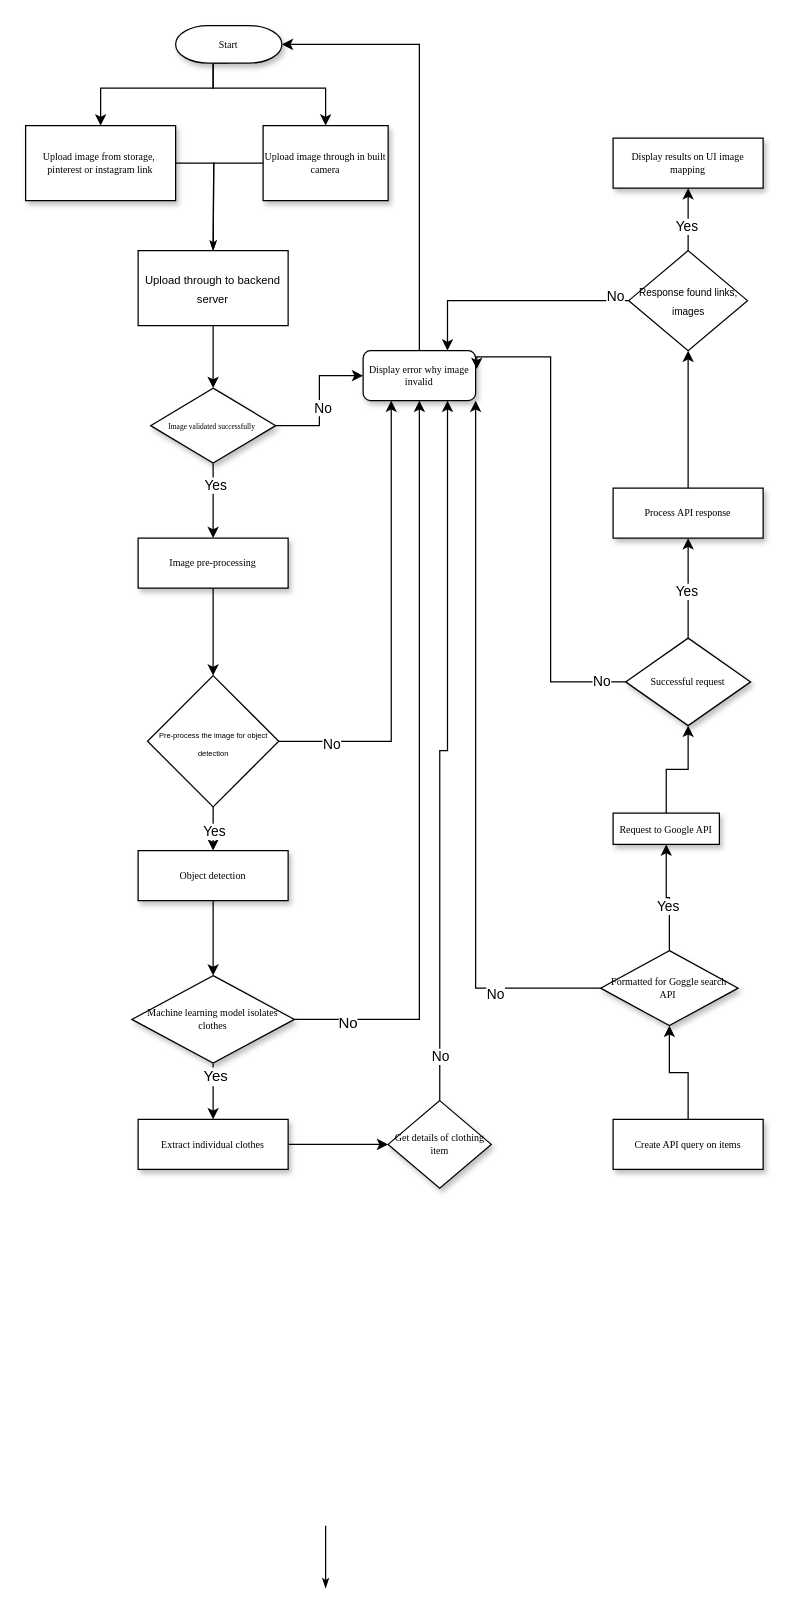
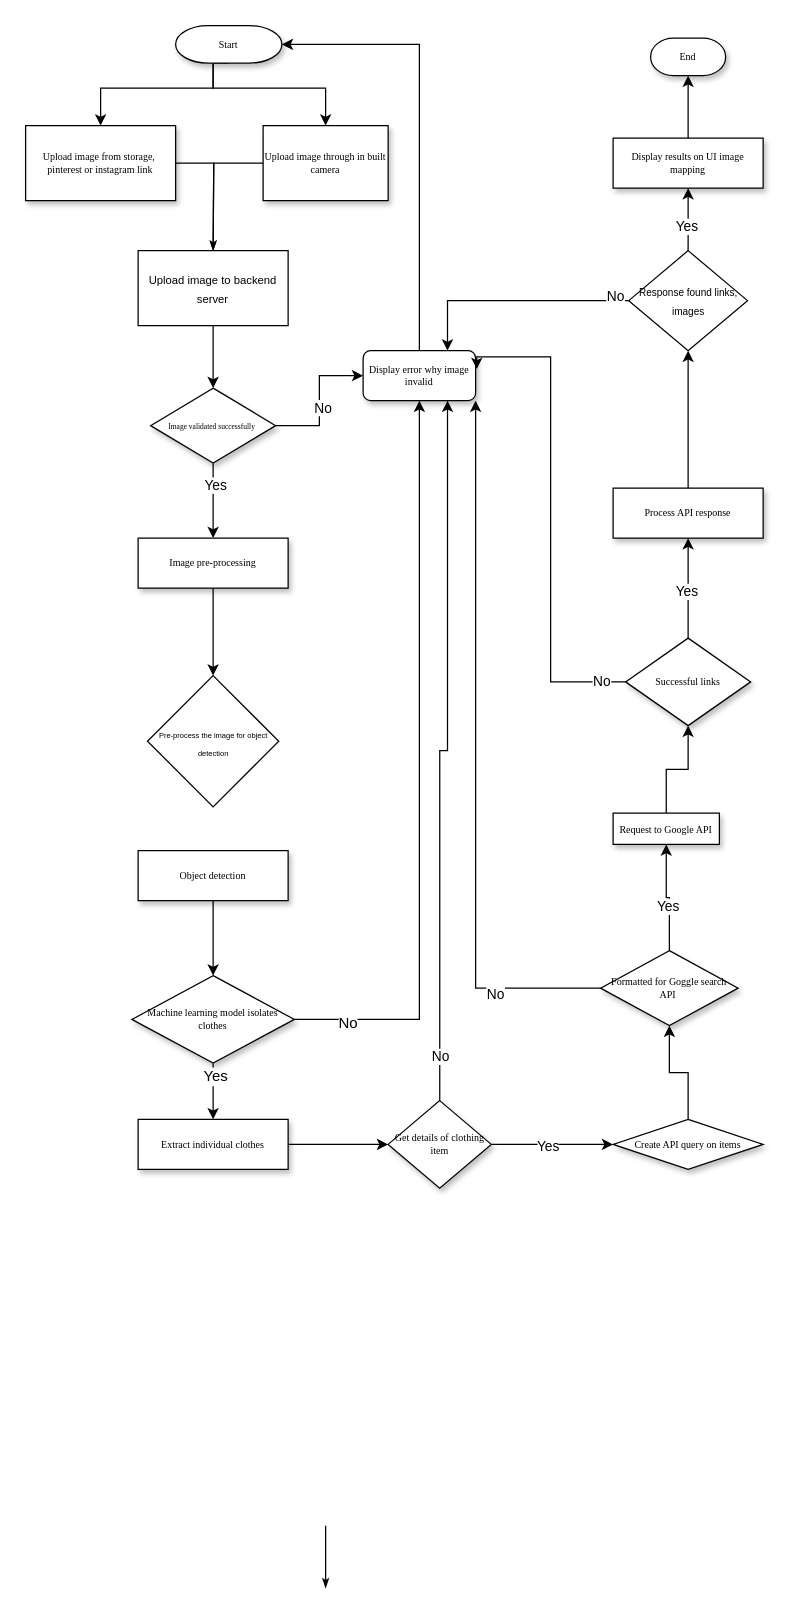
+ <mxCell id="61" value="End" style="strokeWidth=1;html=1;shape=mxgraph.flowchart.terminator;whiteSpace=wrap;rounded=0;shadow=1;labelBackgroundColor=none;fontFamily=Verdana;fontSize=8;align=center;" vertex="1" parent="1"><mxGeometry x="520" y="30" width="60" height="30" as="geometry" /></mxCell>
+ <mxCell id="62" style="edgeStyle=orthogonalEdgeStyle;rounded=0;orthogonalLoop=1;jettySize=auto;html=1;entryX=0.5;entryY=1;entryDx=0;entryDy=0;entryPerimeter=0;" edge="1" parent="1" source="12" target="61"><mxGeometry relative="1" as="geometry" /></mxCell>
- <mxCell id="25" value="&lt;font style=&quot;font-size: 9px;&quot;&gt;Upload through to backend server&lt;/font&gt;" style="rounded=0;whiteSpace=wrap;html=1;" vertex="1" parent="1"><mxGeometry x="110" y="200" width="120" height="60" as="geometry" /></mxCell>
+ <mxCell id="25" value="&lt;font style=&quot;font-size: 9px;&quot;&gt;Upload image to backend server&lt;/font&gt;" style="rounded=0;whiteSpace=wrap;html=1;" vertex="1" parent="1"><mxGeometry x="110" y="200" width="120" height="60" as="geometry" /></mxCell>
- <mxCell id="29" style="edgeStyle=orthogonalEdgeStyle;rounded=0;orthogonalLoop=1;jettySize=auto;html=1;entryX=0.25;entryY=1;entryDx=0;entryDy=0;" edge="1" parent="1" source="31" target="11"><mxGeometry relative="1" as="geometry" /></mxCell>
- <mxCell id="30" value="No" style="edgeLabel;html=1;align=center;verticalAlign=middle;resizable=0;points=[];" vertex="1" connectable="0" parent="29"><mxGeometry x="-0.768" y="-2" relative="1" as="geometry"><mxPoint as="offset" /></mxGeometry></mxCell>
- <mxCell id="53" value="Successful request" style="rhombus;whiteSpace=wrap;html=1;rounded=0;shadow=1;labelBackgroundColor=none;strokeWidth=1;fontFamily=Verdana;fontSize=8;align=center;" vertex="1" parent="1"><mxGeometry x="500" y="510" width="100" height="70" as="geometry" /></mxCell>
+ <mxCell id="53" value="Successful links" style="rhombus;whiteSpace=wrap;html=1;rounded=0;shadow=1;labelBackgroundColor=none;strokeWidth=1;fontFamily=Verdana;fontSize=8;align=center;" vertex="1" parent="1"><mxGeometry x="500" y="510" width="100" height="70" as="geometry" /></mxCell>
- <mxCell id="27" value="" style="edgeStyle=orthogonalEdgeStyle;rounded=0;orthogonalLoop=1;jettySize=auto;html=1;" edge="1" parent="1" source="31" target="16"><mxGeometry relative="1" as="geometry" /></mxCell>
- <mxCell id="28" value="&lt;font style=&quot;font-size: 11px;&quot;&gt;Yes&lt;/font&gt;" style="edgeLabel;html=1;align=center;verticalAlign=middle;resizable=0;points=[];" vertex="1" connectable="0" parent="27"><mxGeometry x="-0.164" relative="1" as="geometry"><mxPoint as="offset" /></mxGeometry></mxCell>
+ <mxCell id="35" value="" style="edgeStyle=orthogonalEdgeStyle;rounded=0;orthogonalLoop=1;jettySize=auto;html=1;" edge="1" parent="1" source="39" target="41"><mxGeometry relative="1" as="geometry" /></mxCell>
+ <mxCell id="36" value="&lt;font style=&quot;font-size: 11px;&quot;&gt;Yes&lt;/font&gt;" style="edgeLabel;html=1;align=center;verticalAlign=middle;resizable=0;points=[];" vertex="1" connectable="0" parent="35"><mxGeometry x="-0.072" y="-1" relative="1" as="geometry"><mxPoint as="offset" /></mxGeometry></mxCell>
- <mxCell id="41" value="Create API query on items" style="whiteSpace=wrap;html=1;rounded=0;shadow=1;labelBackgroundColor=none;strokeWidth=1;fontFamily=Verdana;fontSize=8;align=center;" vertex="1" parent="1"><mxGeometry x="490" y="895" width="120" height="40" as="geometry" /></mxCell>
+ <mxCell id="41" value="Create API query on items" style="rhombus;whiteSpace=wrap;html=1;shadow=1;labelBackgroundColor=none;strokeWidth=1;fontFamily=Verdana;fontSize=8;align=center;" vertex="1" parent="1"><mxGeometry x="490" y="895" width="120" height="40" as="geometry" /></mxCell>
